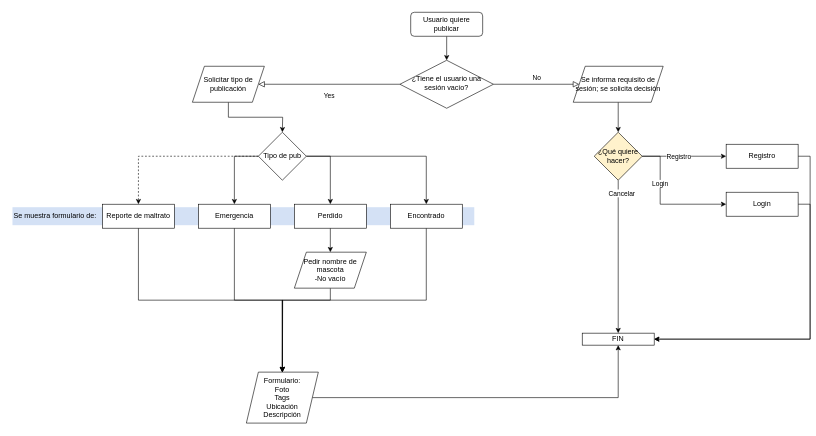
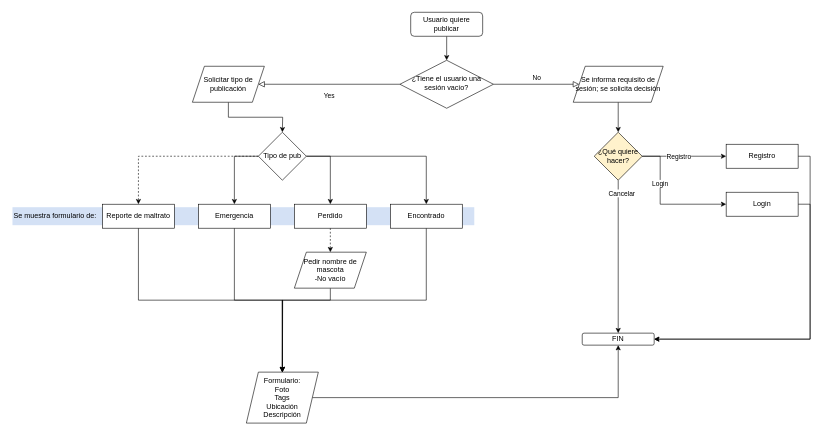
- <mxCell id="19" style="edgeStyle=orthogonalEdgeStyle;rounded=0;orthogonalLoop=1;jettySize=auto;html=1;exitX=0.5;exitY=1;exitDx=0;exitDy=0;entryX=0.5;entryY=0;entryDx=0;entryDy=0;" edge="1" parent="1" source="20" target="38"><mxGeometry relative="1" as="geometry" /></mxCell>
+ <mxCell id="19" style="edgeStyle=orthogonalEdgeStyle;rounded=0;orthogonalLoop=1;jettySize=auto;html=1;exitX=0.5;exitY=1;exitDx=0;exitDy=0;entryX=0.5;entryY=0;entryDx=0;entryDy=0;dashed=1;" edge="1" parent="1" source="20" target="38"><mxGeometry relative="1" as="geometry" /></mxCell>
- <mxCell id="34" value="FIN" style="whiteSpace=wrap;html=1;rounded=0;" vertex="1" parent="1"><mxGeometry x="970" y="555" width="120" height="20" as="geometry" /></mxCell>
+ <mxCell id="34" value="FIN" style="rounded=1;whiteSpace=wrap;html=1;" vertex="1" parent="1"><mxGeometry x="970" y="555" width="120" height="20" as="geometry" /></mxCell>
